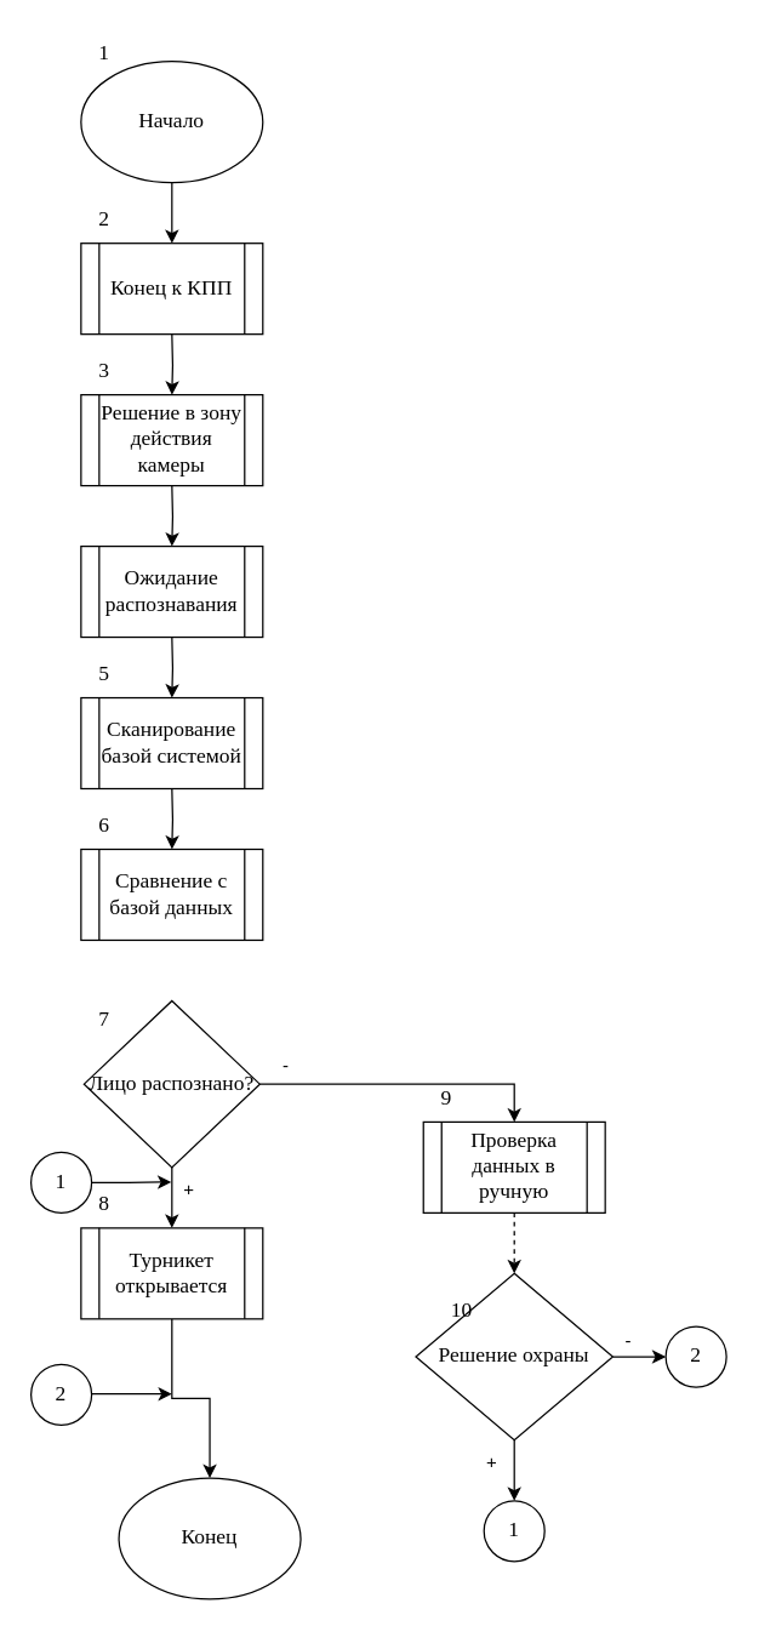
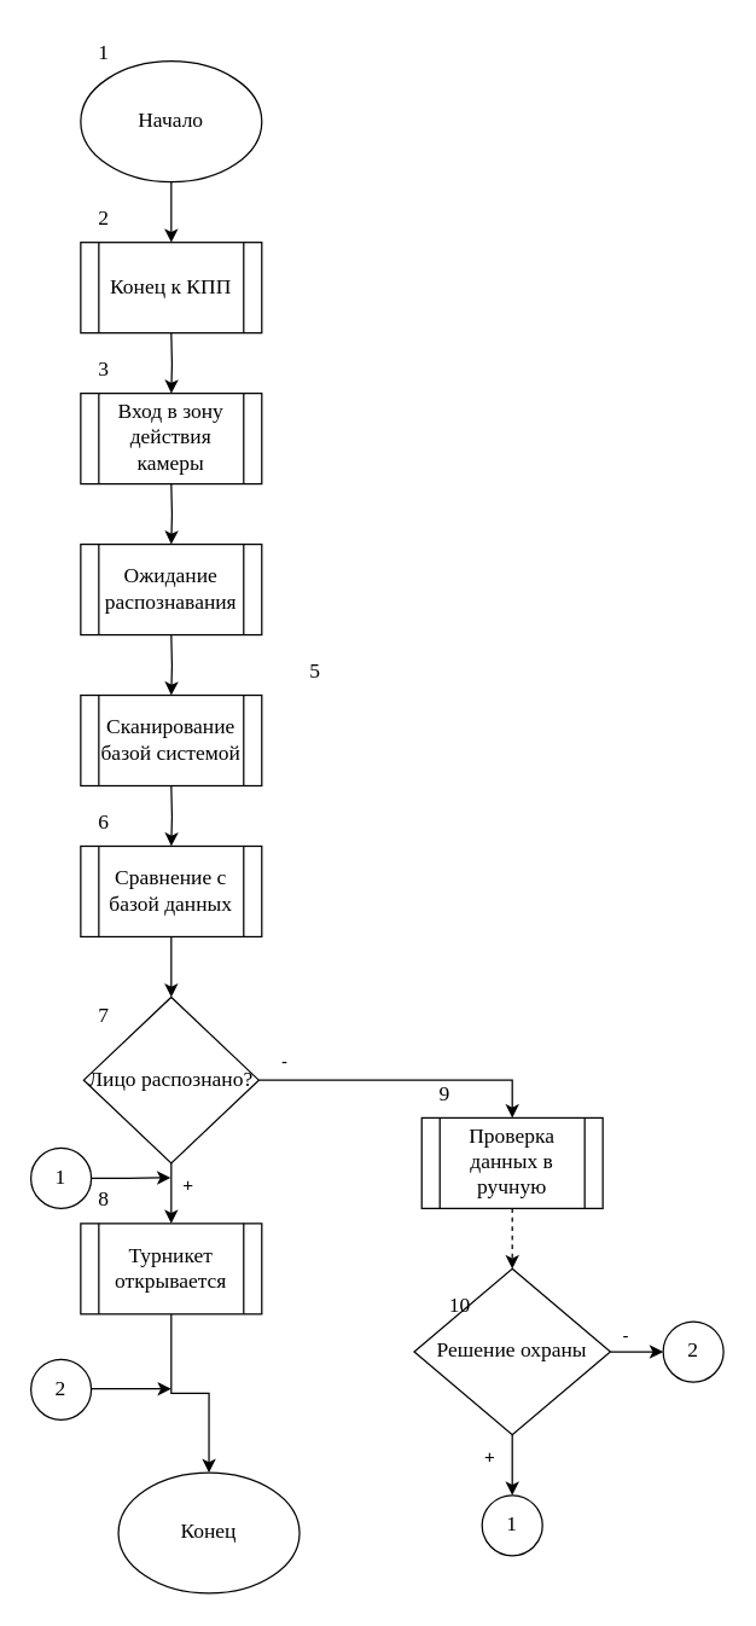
- <mxCell id="9" value="Решение в зону действия камеры" style="shape=process;whiteSpace=wrap;html=1;backgroundOutline=1;fontSize=14;fontFamily=Times New Roman;" vertex="1" parent="1"><mxGeometry x="53" y="260" width="120" height="60" as="geometry" /></mxCell>
+ <mxCell id="9" value="Вход в зону действия камеры" style="shape=process;whiteSpace=wrap;html=1;backgroundOutline=1;fontSize=14;fontFamily=Times New Roman;" vertex="1" parent="1"><mxGeometry x="53" y="260" width="120" height="60" as="geometry" /></mxCell>
- <mxCell id="38" value="5" style="text;html=1;align=center;verticalAlign=middle;resizable=0;points=[];autosize=1;strokeColor=none;fillColor=none;fontFamily=Times New Roman;fontSize=14;" vertex="1" parent="1"><mxGeometry x="53" y="430" width="30" height="30" as="geometry" /></mxCell>
+ <mxCell id="38" value="5" style="text;html=1;align=center;verticalAlign=middle;resizable=0;points=[];autosize=1;strokeColor=none;fillColor=none;fontFamily=Times New Roman;fontSize=14;" vertex="1" parent="1"><mxGeometry x="193" y="430" width="30" height="30" as="geometry" /></mxCell>
+ <mxCell id="12" style="edgeStyle=orthogonalEdgeStyle;rounded=0;orthogonalLoop=1;jettySize=auto;html=1;exitX=0.5;exitY=1;exitDx=0;exitDy=0;entryX=0.5;entryY=0;entryDx=0;entryDy=0;" edge="1" parent="1" source="13" target="16"><mxGeometry relative="1" as="geometry" /></mxCell>
